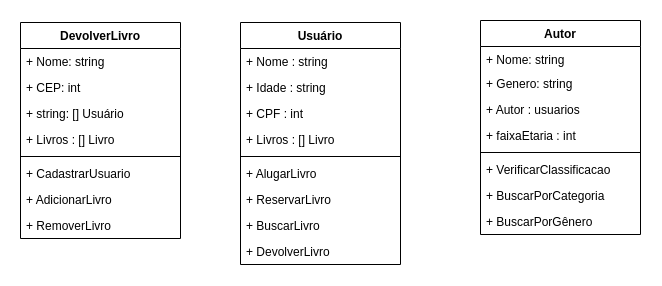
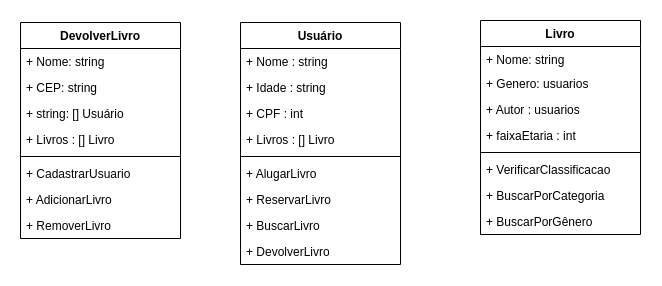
- <mxCell id="21" value="Autor" style="swimlane;fontStyle=1;align=center;verticalAlign=top;childLayout=stackLayout;horizontal=1;startSize=26;horizontalStack=0;resizeParent=1;resizeParentMax=0;resizeLast=0;collapsible=1;marginBottom=0;" parent="1" vertex="1"><mxGeometry x="480" y="20" width="160" height="214" as="geometry" /></mxCell>
+ <mxCell id="21" value="Livro" style="swimlane;fontStyle=1;align=center;verticalAlign=top;childLayout=stackLayout;horizontal=1;startSize=26;horizontalStack=0;resizeParent=1;resizeParentMax=0;resizeLast=0;collapsible=1;marginBottom=0;" parent="1" vertex="1"><mxGeometry x="480" y="20" width="160" height="214" as="geometry" /></mxCell>
- <mxCell id="23" value="+ Genero: string" style="text;strokeColor=none;fillColor=none;align=left;verticalAlign=top;spacingLeft=4;spacingRight=4;overflow=hidden;rotatable=0;points=[[0,0.5],[1,0.5]];portConstraint=eastwest;" parent="21" vertex="1"><mxGeometry y="50" width="160" height="26" as="geometry" /></mxCell>
+ <mxCell id="23" value="+ Genero: usuarios" style="text;strokeColor=none;fillColor=none;align=left;verticalAlign=top;spacingLeft=4;spacingRight=4;overflow=hidden;rotatable=0;points=[[0,0.5],[1,0.5]];portConstraint=eastwest;" parent="21" vertex="1"><mxGeometry y="50" width="160" height="26" as="geometry" /></mxCell>
- <mxCell id="4" value="+ CEP: int" style="text;strokeColor=none;fillColor=none;align=left;verticalAlign=top;spacingLeft=4;spacingRight=4;overflow=hidden;rotatable=0;points=[[0,0.5],[1,0.5]];portConstraint=eastwest;" parent="2" vertex="1"><mxGeometry y="52" width="160" height="26" as="geometry" /></mxCell>
+ <mxCell id="4" value="+ CEP: string" style="text;strokeColor=none;fillColor=none;align=left;verticalAlign=top;spacingLeft=4;spacingRight=4;overflow=hidden;rotatable=0;points=[[0,0.5],[1,0.5]];portConstraint=eastwest;" parent="2" vertex="1"><mxGeometry y="52" width="160" height="26" as="geometry" /></mxCell>
